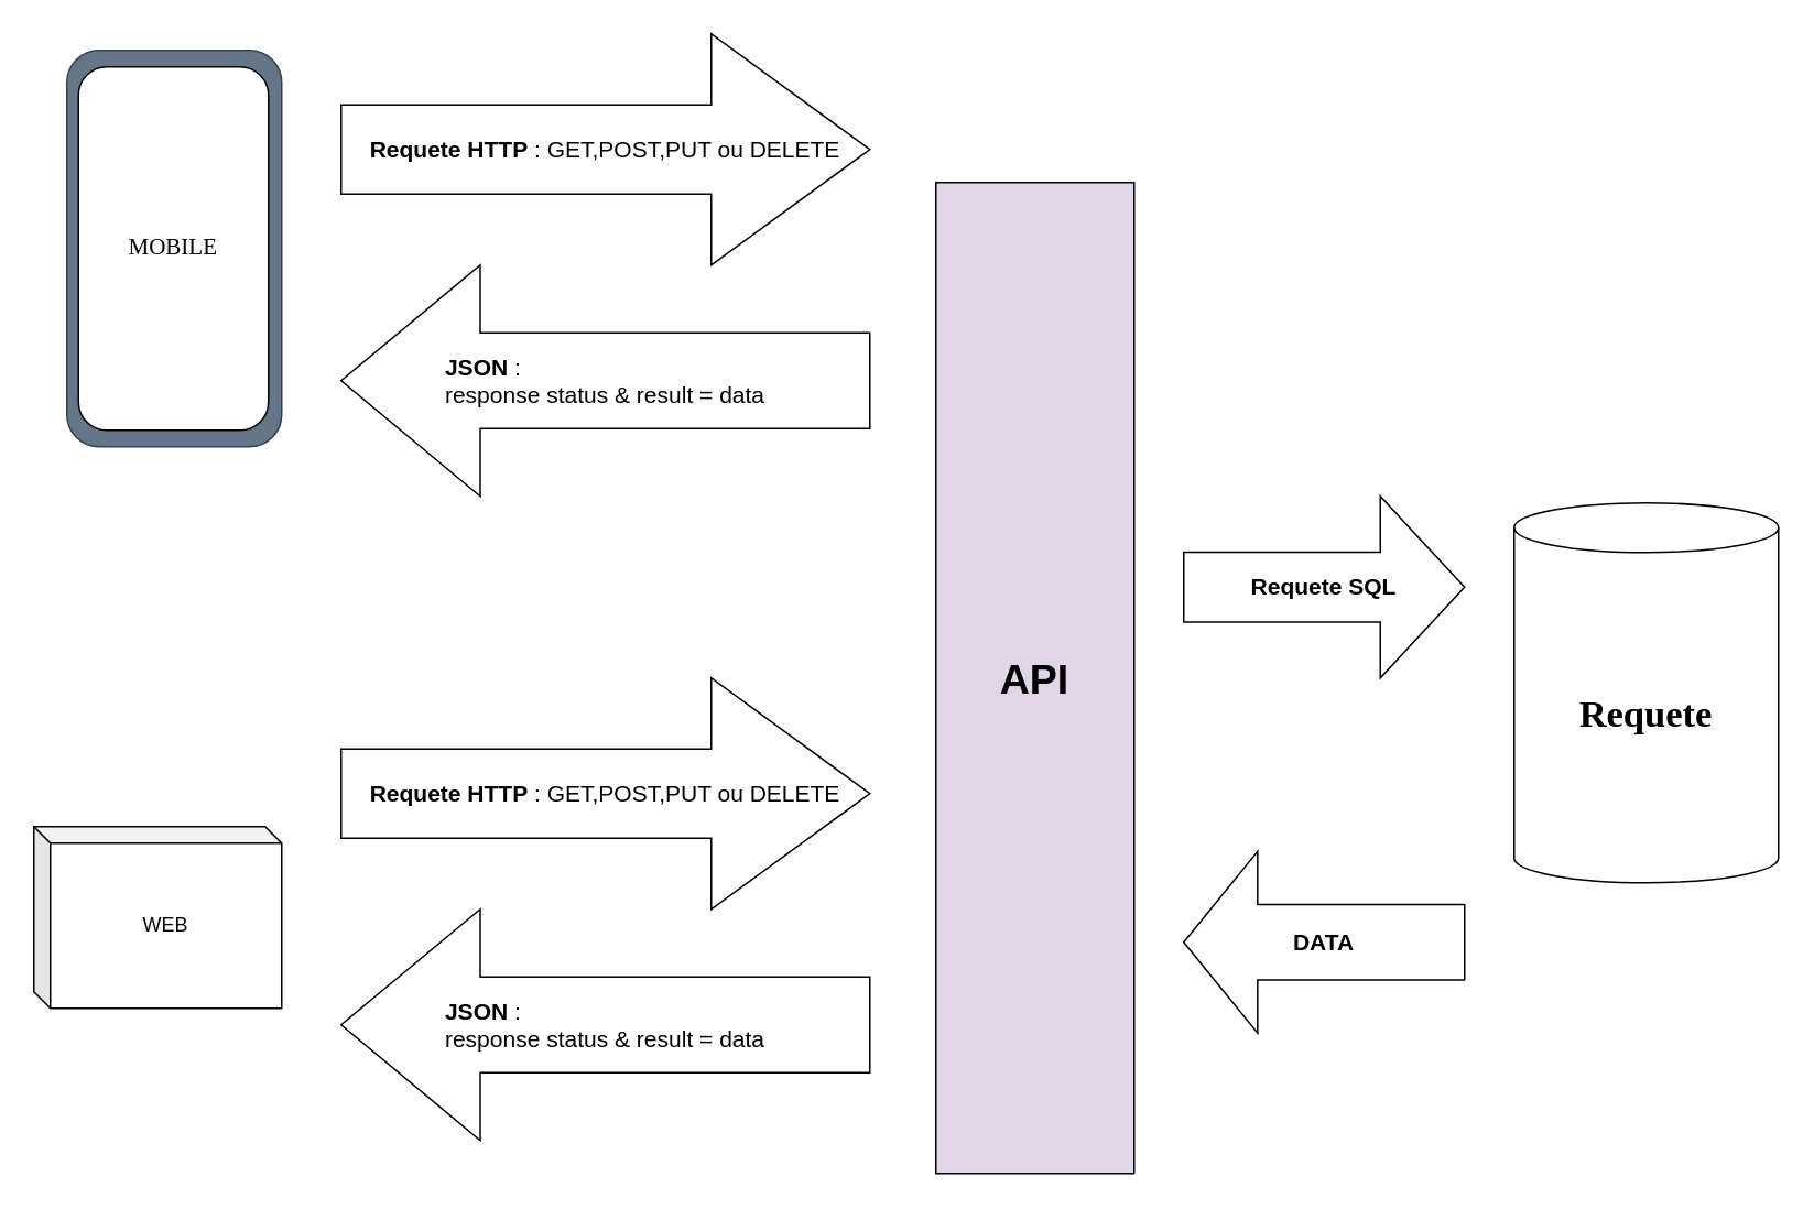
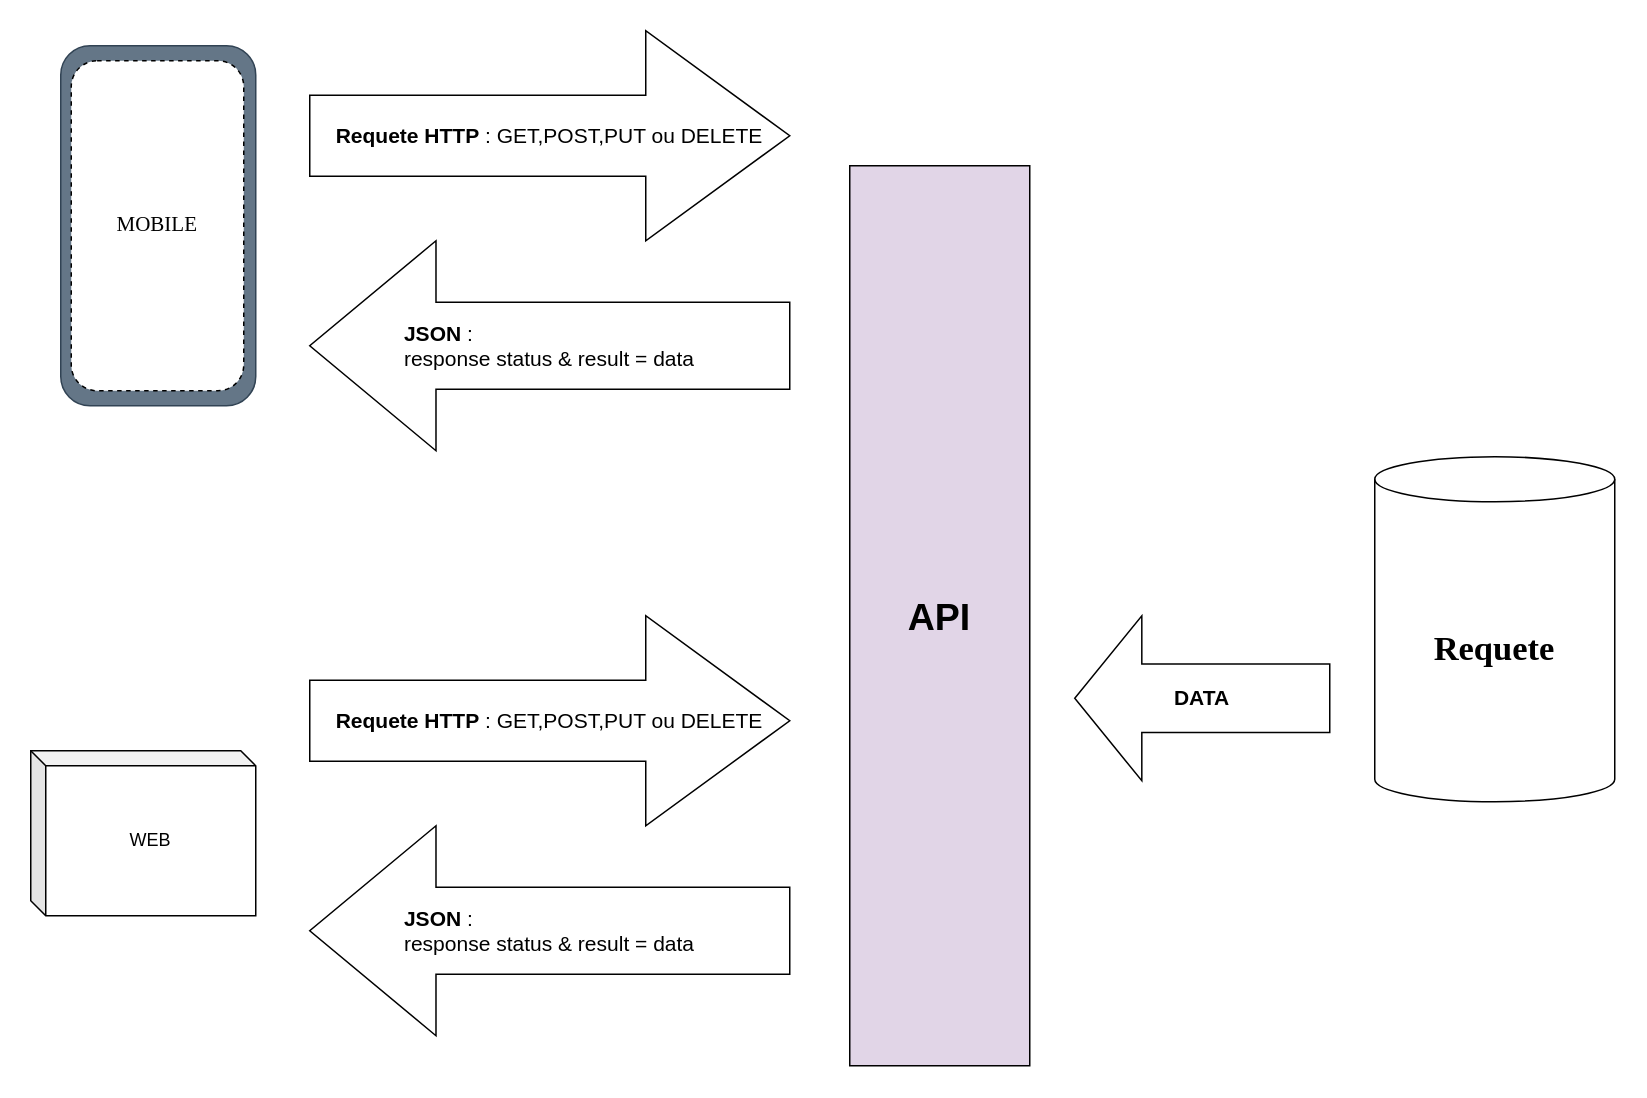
- <mxCell id="4" value="&lt;font style=&quot;font-size: 14px&quot; face=&quot;Times New Roman&quot;&gt;MOBILE&lt;/font&gt;" style="rounded=1;whiteSpace=wrap;html=1;fillColor=#ffffff;" parent="1" vertex="1"><mxGeometry x="47" y="40" width="115" height="220" as="geometry" /></mxCell>
+ <mxCell id="4" value="&lt;font style=&quot;font-size: 14px&quot; face=&quot;Times New Roman&quot;&gt;MOBILE&lt;/font&gt;" style="rounded=1;whiteSpace=wrap;html=1;fillColor=#ffffff;dashed=1;" parent="1" vertex="1"><mxGeometry x="47" y="40" width="115" height="220" as="geometry" /></mxCell>
- <mxCell id="11" value="&lt;b&gt;Requete SQL&lt;/b&gt;" style="shape=singleArrow;whiteSpace=wrap;html=1;fontSize=14;arrowWidth=0.386;arrowSize=0.3;" parent="1" vertex="1"><mxGeometry x="716" y="300" width="170" height="110" as="geometry" /></mxCell>
- <mxCell id="12" value="&lt;div align=&quot;left&quot;&gt;&lt;b&gt;DATA&lt;/b&gt;&lt;br&gt;&lt;/div&gt;" style="shape=singleArrow;direction=west;whiteSpace=wrap;html=1;fontSize=14;arrowWidth=0.415;arrowSize=0.263;" parent="1" vertex="1"><mxGeometry x="716" y="515" width="170" height="110" as="geometry" /></mxCell>
+ <mxCell id="12" value="&lt;div align=&quot;left&quot;&gt;&lt;b&gt;DATA&lt;/b&gt;&lt;br&gt;&lt;/div&gt;" style="shape=singleArrow;direction=west;whiteSpace=wrap;html=1;fontSize=14;arrowWidth=0.415;arrowSize=0.263;" parent="1" vertex="1"><mxGeometry x="716" y="410" width="170" height="110" as="geometry" /></mxCell>
